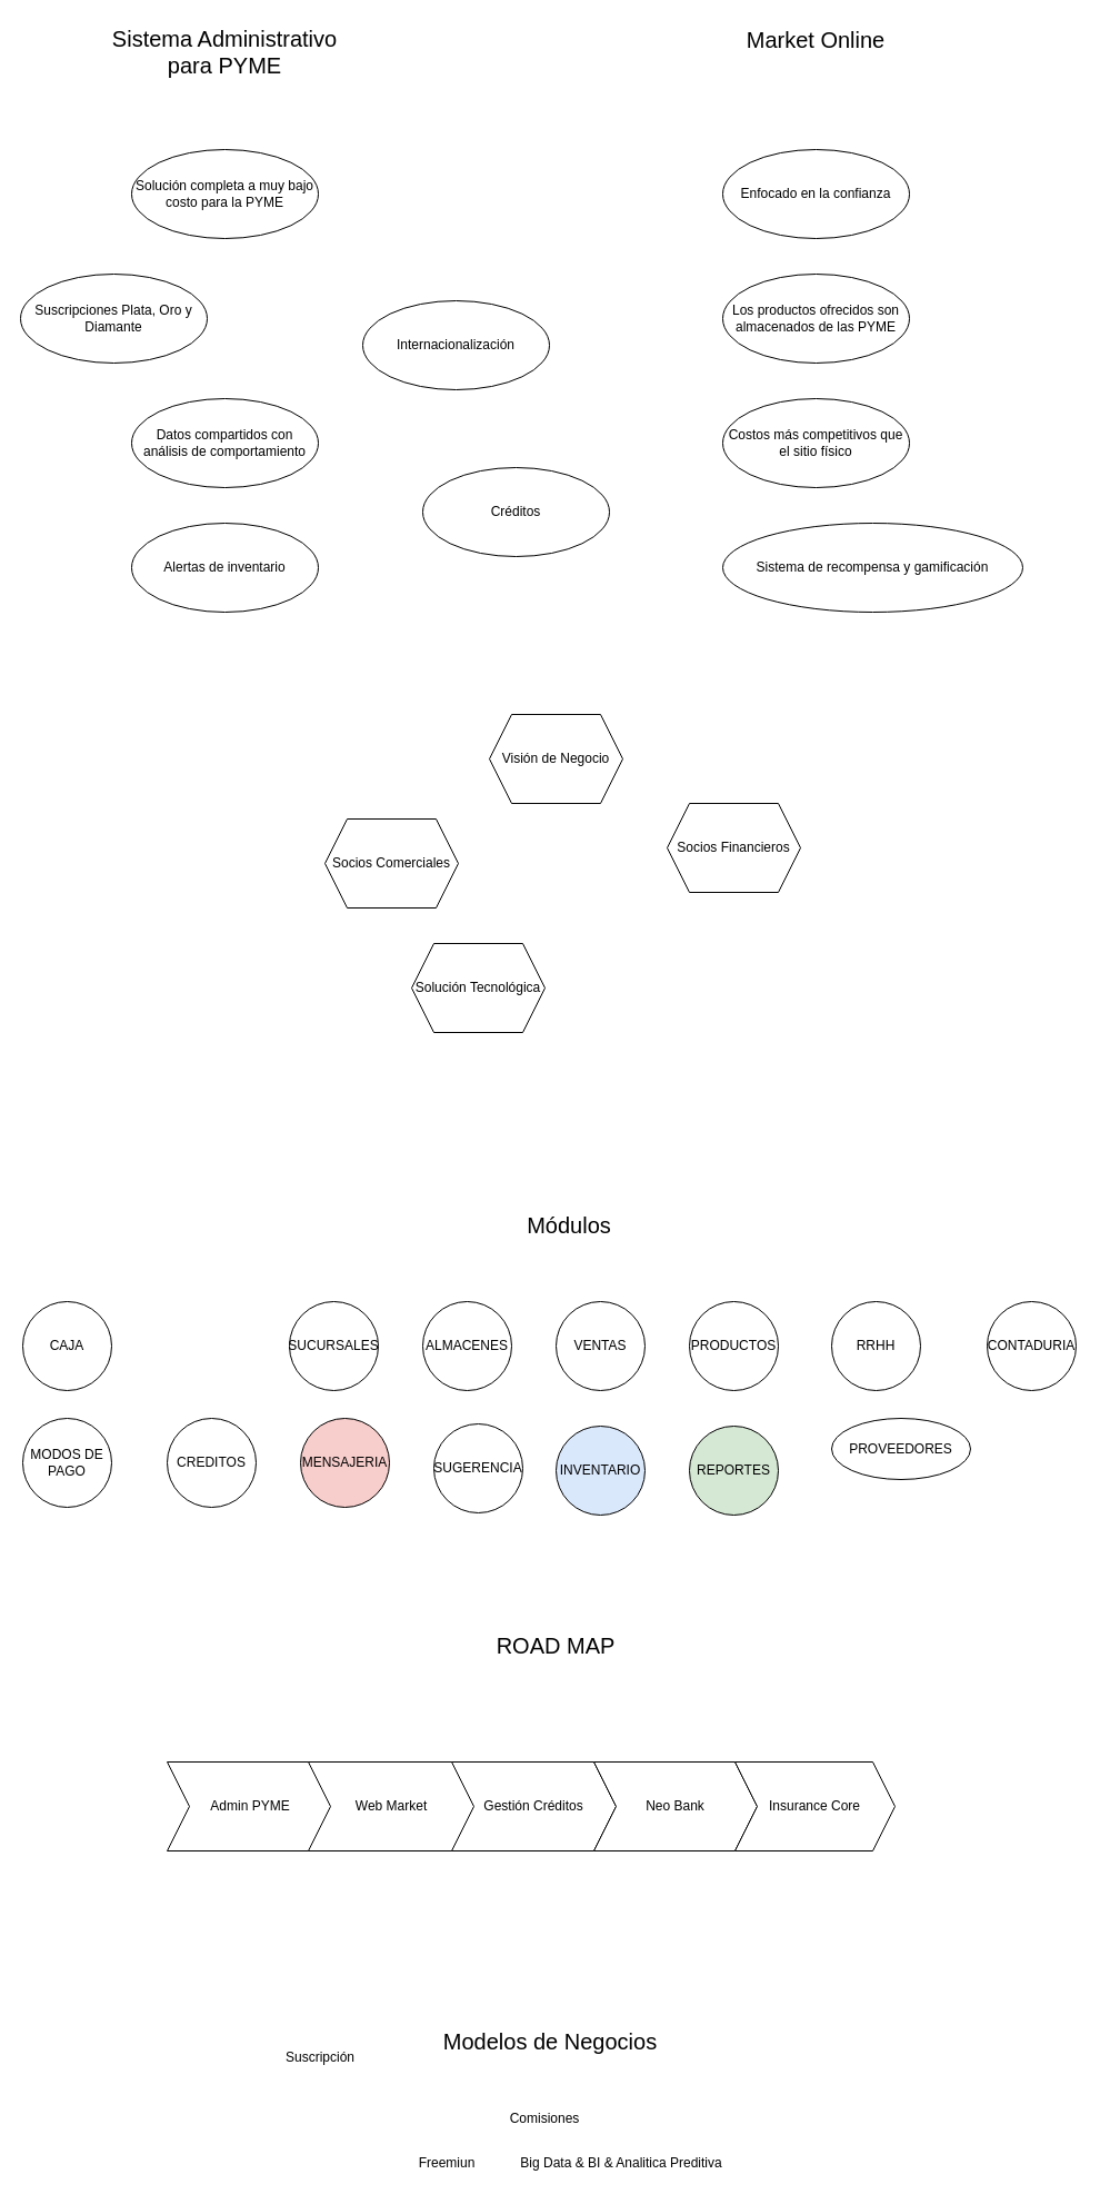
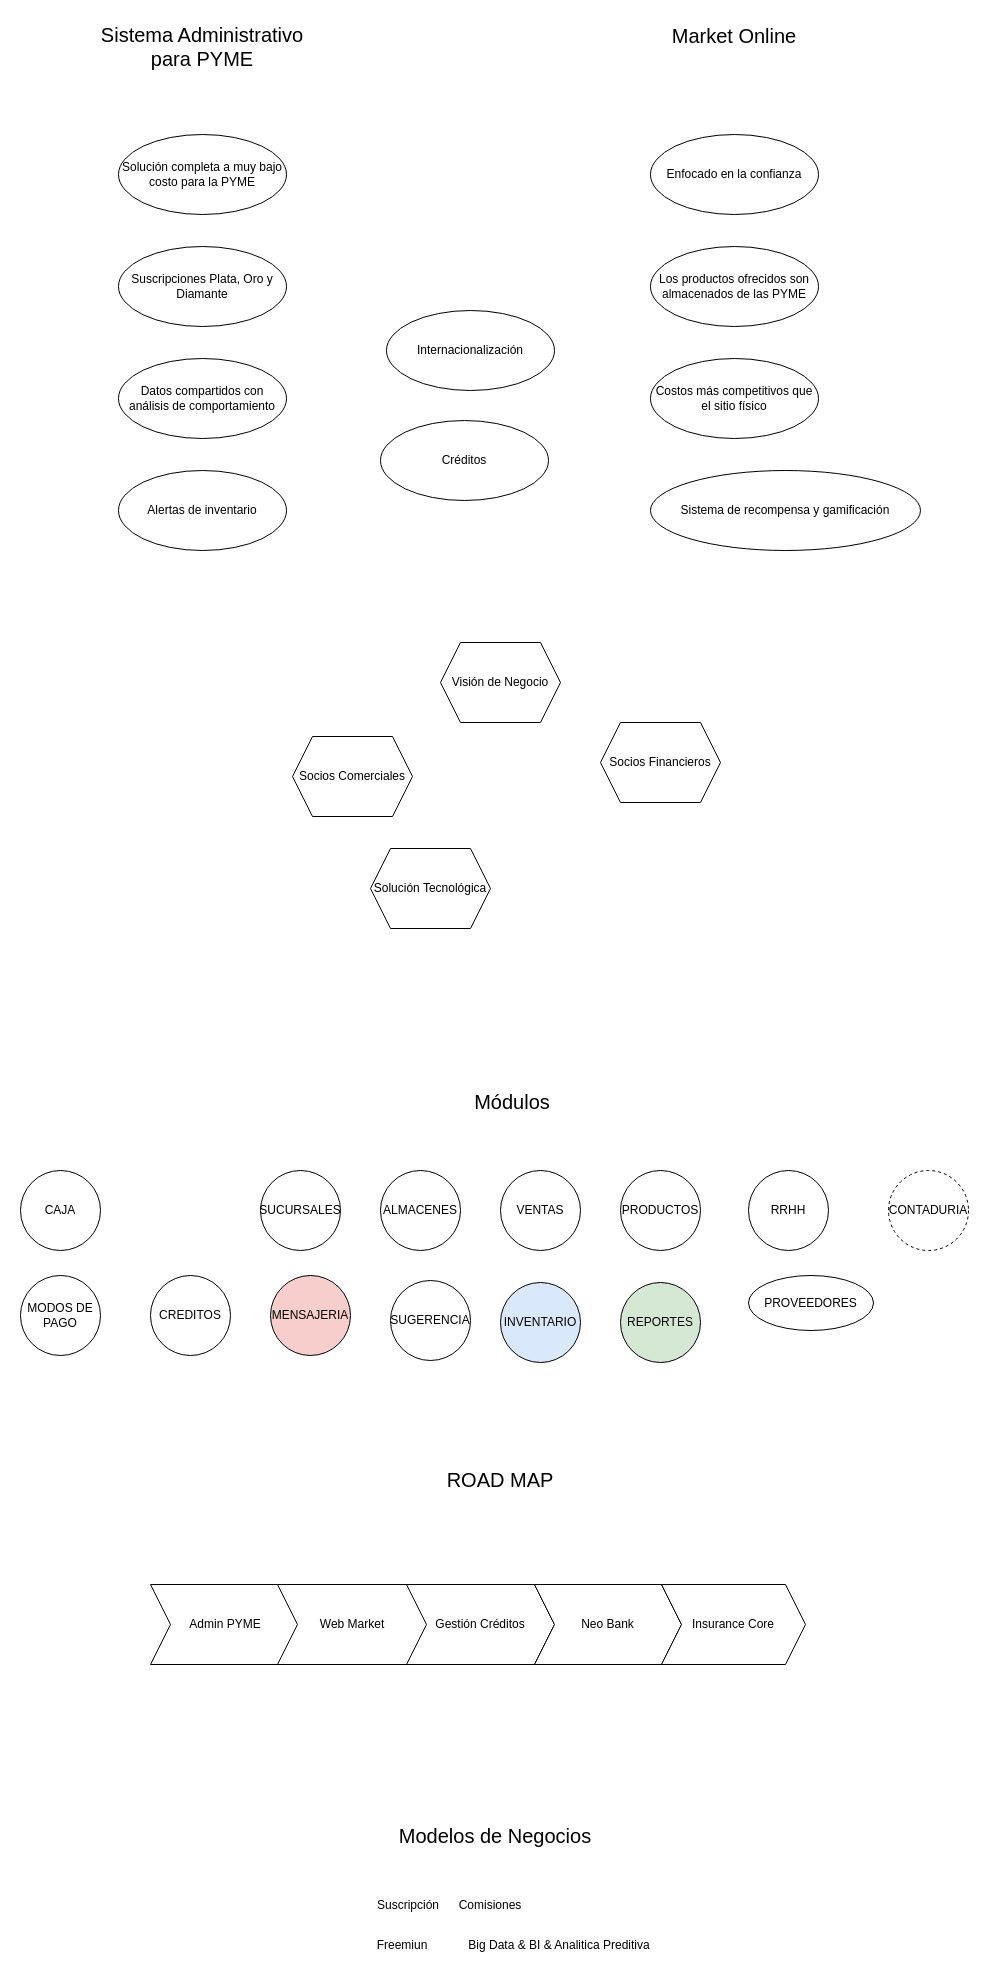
- <mxCell id="5" value="Suscripciones Plata, Oro y Diamante" style="ellipse;whiteSpace=wrap;html=1;" parent="1" vertex="1"><mxGeometry x="18" y="246" width="168" height="80" as="geometry" /></mxCell>
+ <mxCell id="5" value="Suscripciones Plata, Oro y Diamante" style="ellipse;whiteSpace=wrap;html=1;" parent="1" vertex="1"><mxGeometry x="118" y="246" width="168" height="80" as="geometry" /></mxCell>
- <mxCell id="38" value="Internacionalización" style="ellipse;whiteSpace=wrap;html=1;" parent="1" vertex="1"><mxGeometry x="326" y="270" width="168" height="80" as="geometry" /></mxCell>
+ <mxCell id="38" value="Internacionalización" style="ellipse;whiteSpace=wrap;html=1;" parent="1" vertex="1"><mxGeometry x="386" y="310" width="168" height="80" as="geometry" /></mxCell>
- <mxCell id="29" value="CONTADURIA" style="ellipse;whiteSpace=wrap;html=1;aspect=fixed;" parent="1" vertex="1"><mxGeometry x="888" y="1170" width="80" height="80" as="geometry" /></mxCell>
+ <mxCell id="29" value="CONTADURIA" style="ellipse;whiteSpace=wrap;html=1;aspect=fixed;dashed=1;" parent="1" vertex="1"><mxGeometry x="888" y="1170" width="80" height="80" as="geometry" /></mxCell>
- <mxCell id="40" value="Suscripción" style="text;html=1;strokeColor=none;fillColor=none;align=center;verticalAlign=middle;whiteSpace=wrap;rounded=0;" parent="1" vertex="1"><mxGeometry x="258" y="1835" width="60" height="30" as="geometry" /></mxCell>
+ <mxCell id="40" value="Suscripción" style="text;html=1;strokeColor=none;fillColor=none;align=center;verticalAlign=middle;whiteSpace=wrap;rounded=0;" parent="1" vertex="1"><mxGeometry x="378" y="1890" width="60" height="30" as="geometry" /></mxCell>
